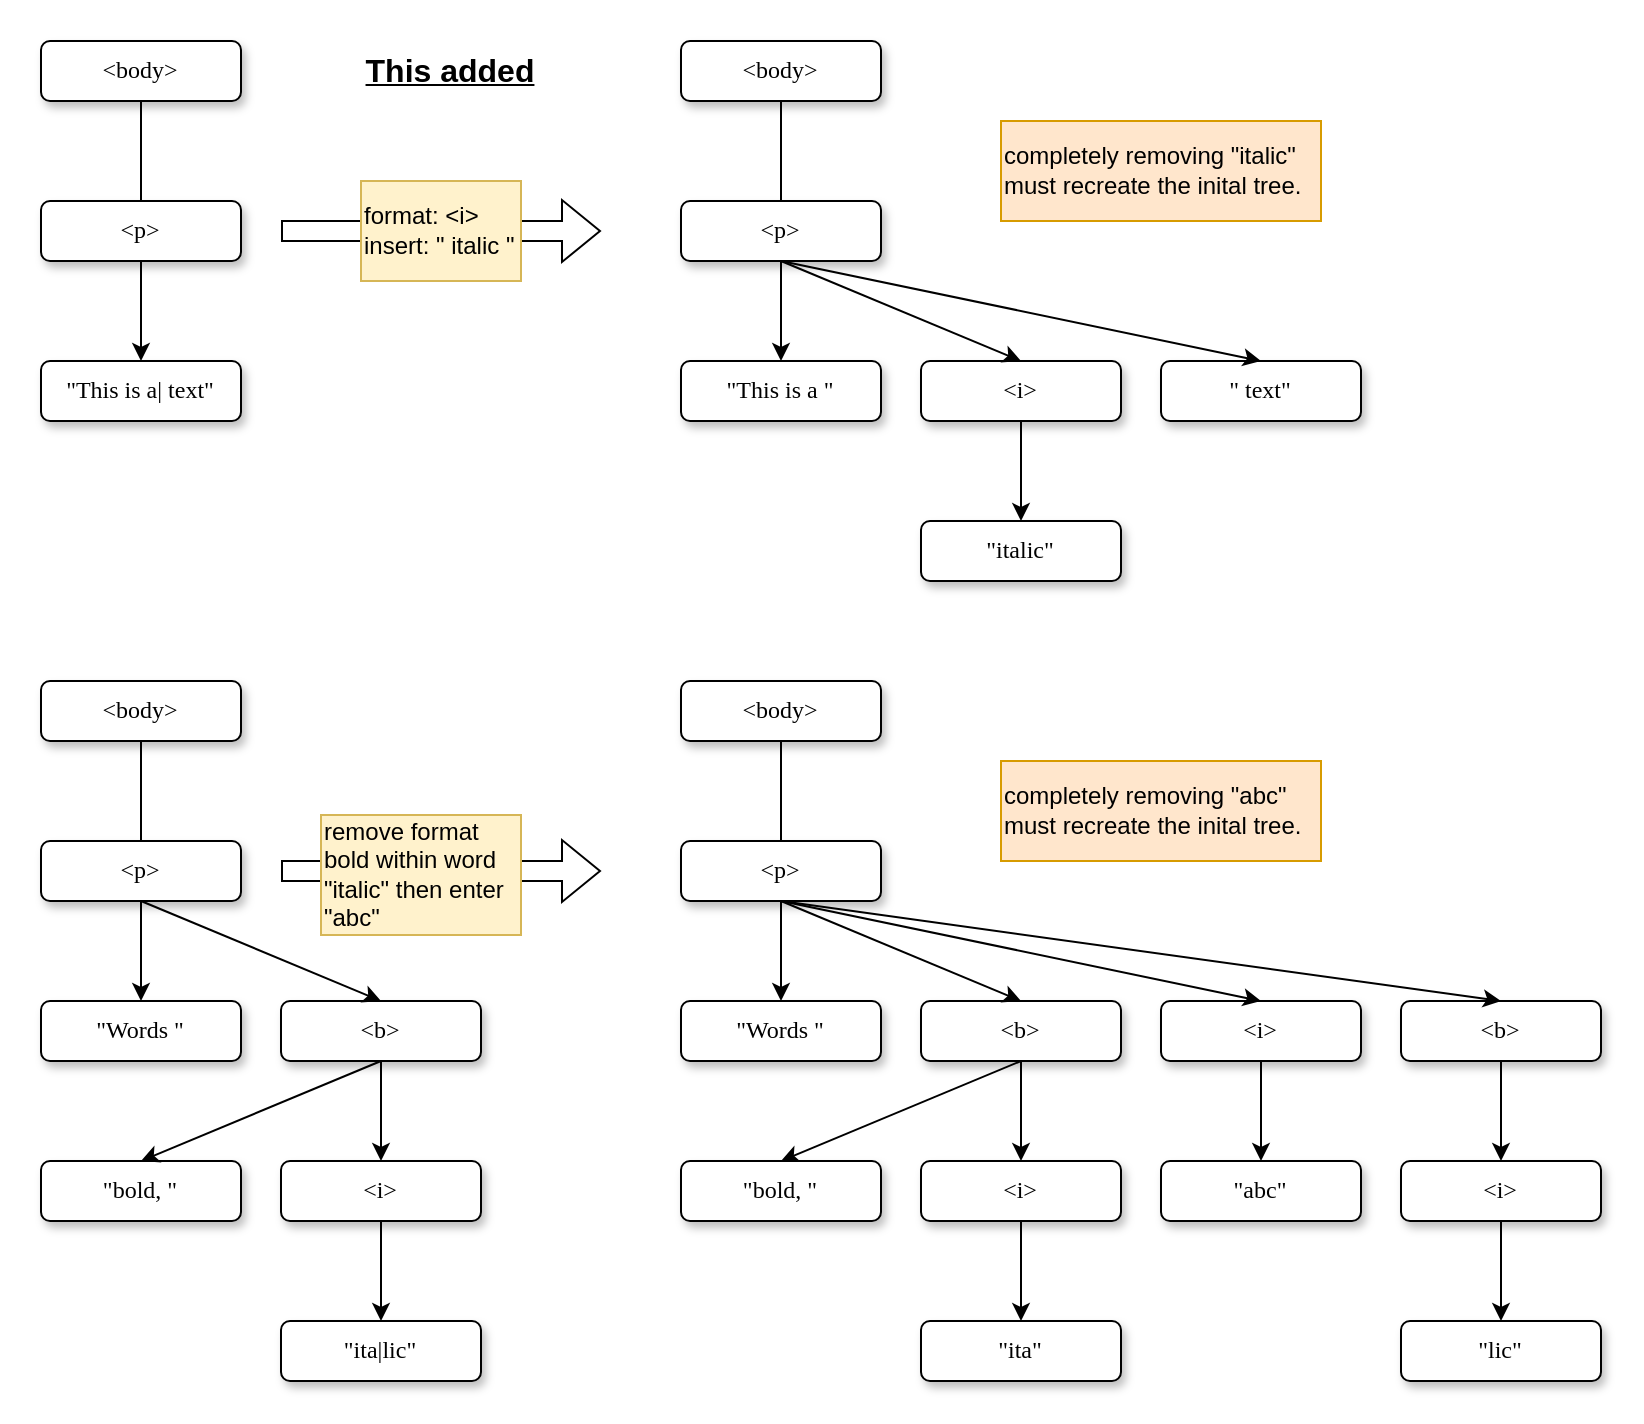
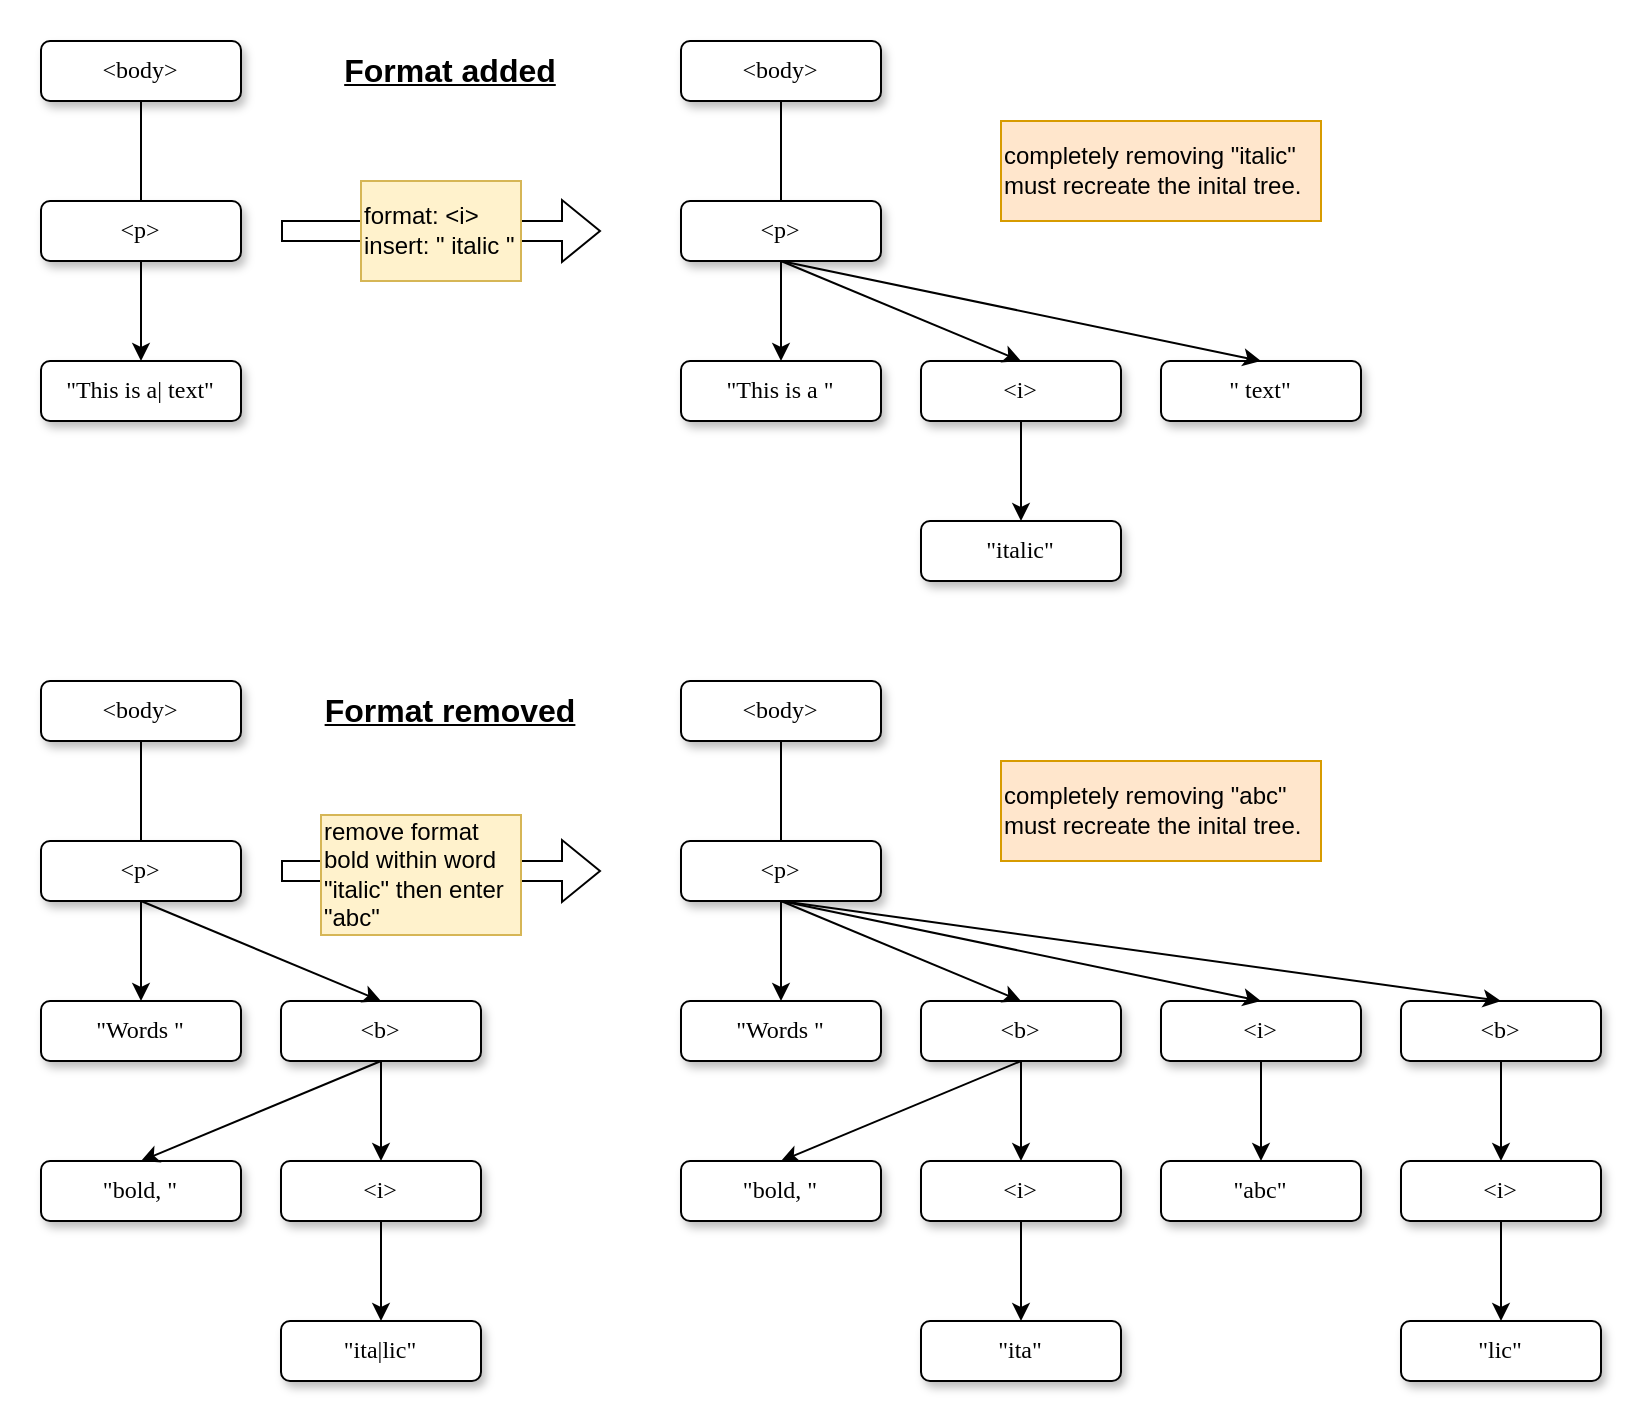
- <mxCell id="38" value="&lt;font style=&quot;font-size: 16px;&quot;&gt;&lt;b&gt;&lt;u&gt;This added&lt;/u&gt;&lt;/b&gt;&lt;/font&gt;" style="text;html=1;align=center;verticalAlign=middle;whiteSpace=wrap;rounded=0;" vertex="1" parent="1"><mxGeometry x="160" y="20" width="130" height="30" as="geometry" /></mxCell>
+ <mxCell id="38" value="&lt;font style=&quot;font-size: 16px;&quot;&gt;&lt;b&gt;&lt;u&gt;Format added&lt;/u&gt;&lt;/b&gt;&lt;/font&gt;" style="text;html=1;align=center;verticalAlign=middle;whiteSpace=wrap;rounded=0;" vertex="1" parent="1"><mxGeometry x="160" y="20" width="130" height="30" as="geometry" /></mxCell>
+ <mxCell id="39" value="&lt;font style=&quot;font-size: 16px;&quot;&gt;&lt;b&gt;&lt;u&gt;Format removed&lt;/u&gt;&lt;/b&gt;&lt;/font&gt;" style="text;html=1;align=center;verticalAlign=middle;whiteSpace=wrap;rounded=0;" vertex="1" parent="1"><mxGeometry x="160" y="340" width="130" height="30" as="geometry" /></mxCell>
